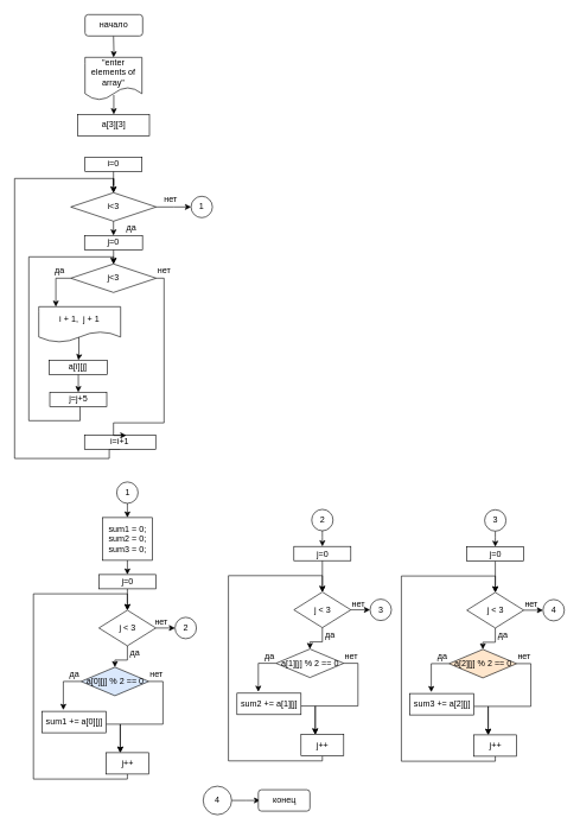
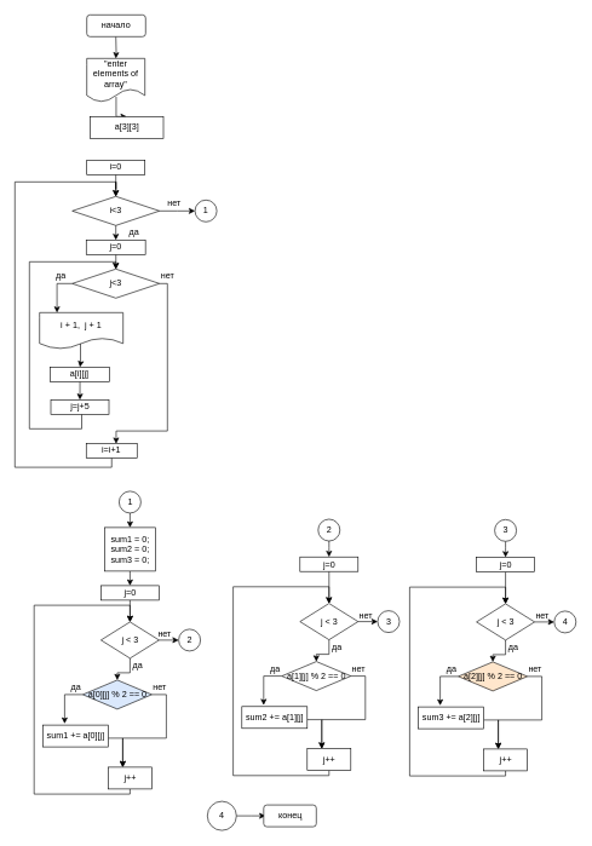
- <mxCell id="12" value="a[3][3]" style="whiteSpace=wrap;html=1;" parent="1" vertex="1"><mxGeometry x="108.5" y="160" width="101" height="30" as="geometry" /></mxCell>
+ <mxCell id="12" value="a[3][3]" style="whiteSpace=wrap;html=1;" parent="1" vertex="1"><mxGeometry x="123.5" y="160" width="101" height="30" as="geometry" /></mxCell>
- <mxCell id="8" value="i=i+1" style="rounded=0;whiteSpace=wrap;html=1;" parent="1" vertex="1"><mxGeometry x="118.25" y="610" width="100" height="20" as="geometry" /></mxCell>
+ <mxCell id="8" value="i=i+1" style="rounded=0;whiteSpace=wrap;html=1;" parent="1" vertex="1"><mxGeometry x="118.25" y="610" width="70" height="20" as="geometry" /></mxCell>
